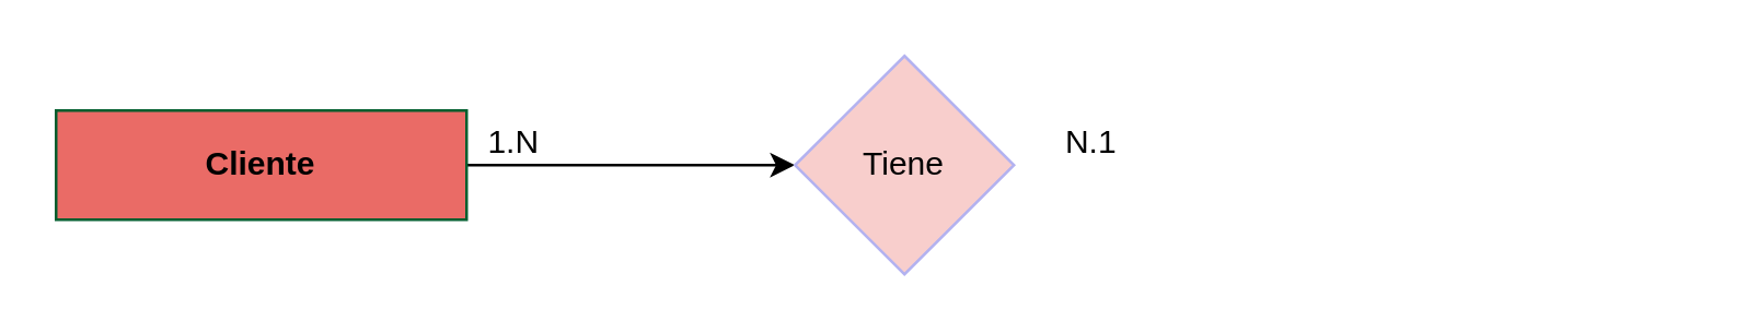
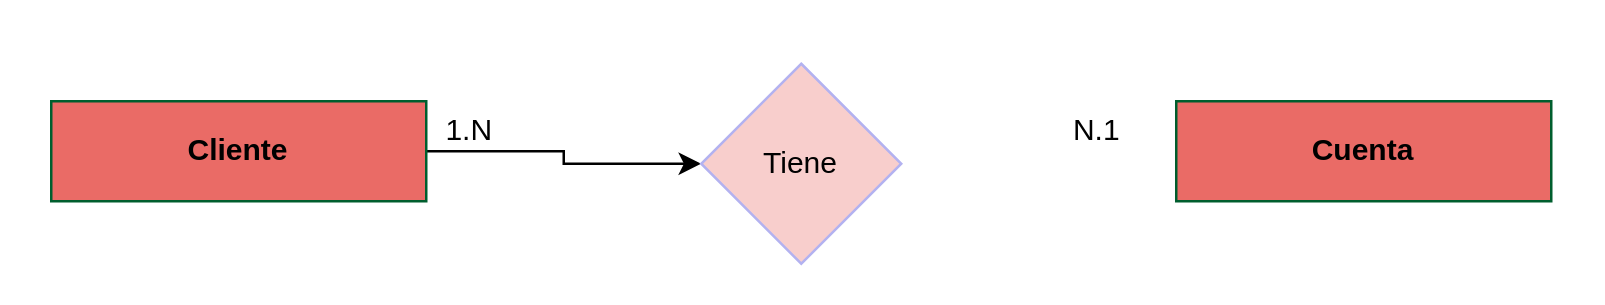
- <mxCell id="7" value="N.1" style="text;html=1;align=center;verticalAlign=middle;resizable=0;points=[];autosize=1;strokeColor=none;fillColor=none;" vertex="1" parent="1"><mxGeometry x="378" y="37" width="40" height="30" as="geometry" /></mxCell>
+ <mxCell id="7" value="N.1" style="text;html=1;align=center;verticalAlign=middle;resizable=0;points=[];autosize=1;strokeColor=none;fillColor=none;" vertex="1" parent="1"><mxGeometry x="418" y="37" width="40" height="30" as="geometry" /></mxCell>
- <mxCell id="5" value="Tiene" style="rhombus;whiteSpace=wrap;html=1;fillColor=#f8cecc;strokeColor=light-dark(#b3b2f0, #d7817e);" vertex="1" parent="1"><mxGeometry x="290" y="20" width="80" height="80" as="geometry" /></mxCell>
+ <mxCell id="5" value="Tiene" style="rhombus;whiteSpace=wrap;html=1;fillColor=#f8cecc;strokeColor=light-dark(#b3b2f0, #d7817e);" vertex="1" parent="1"><mxGeometry x="280" y="25" width="80" height="80" as="geometry" /></mxCell>
+ <mxCell id="4" value="&lt;b&gt;Cuenta&lt;/b&gt;" style="rounded=0;whiteSpace=wrap;html=1;fillColor=#EA6B66;strokeColor=#005E2E;" vertex="1" parent="1"><mxGeometry x="470" y="40" width="150" height="40" as="geometry" /></mxCell>
